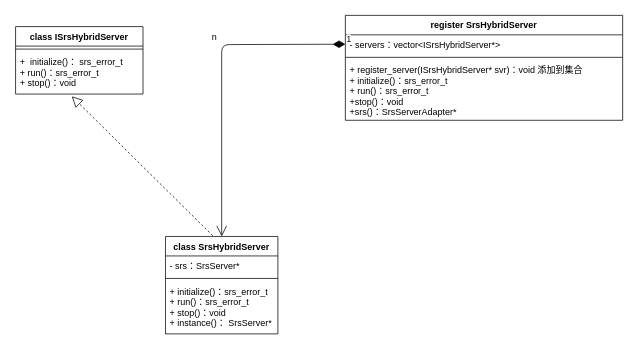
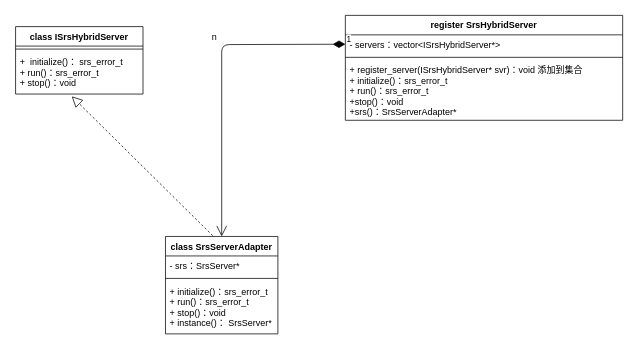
- <mxCell id="7" value="class SrsHybridServer" style="swimlane;fontStyle=1;align=center;verticalAlign=top;childLayout=stackLayout;horizontal=1;startSize=26;horizontalStack=0;resizeParent=1;resizeParentMax=0;resizeLast=0;collapsible=1;marginBottom=0;" vertex="1" parent="1"><mxGeometry x="220" y="315" width="150" height="130" as="geometry" /></mxCell>
+ <mxCell id="7" value="class SrsServerAdapter" style="swimlane;fontStyle=1;align=center;verticalAlign=top;childLayout=stackLayout;horizontal=1;startSize=26;horizontalStack=0;resizeParent=1;resizeParentMax=0;resizeLast=0;collapsible=1;marginBottom=0;" vertex="1" parent="1"><mxGeometry x="220" y="315" width="150" height="130" as="geometry" /></mxCell>
